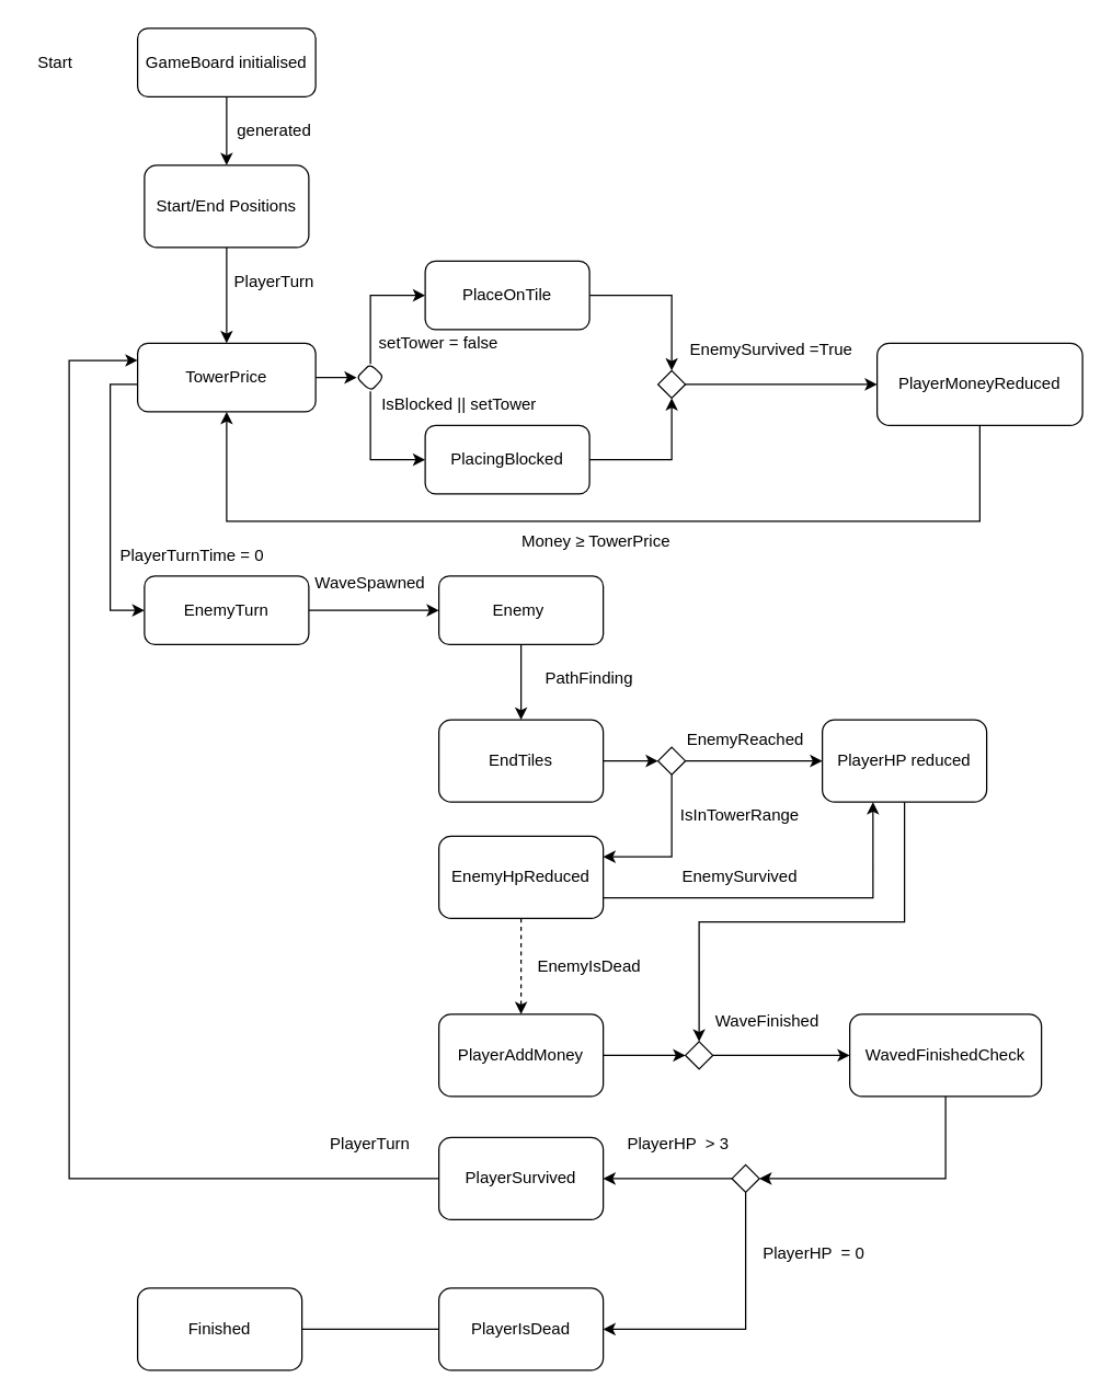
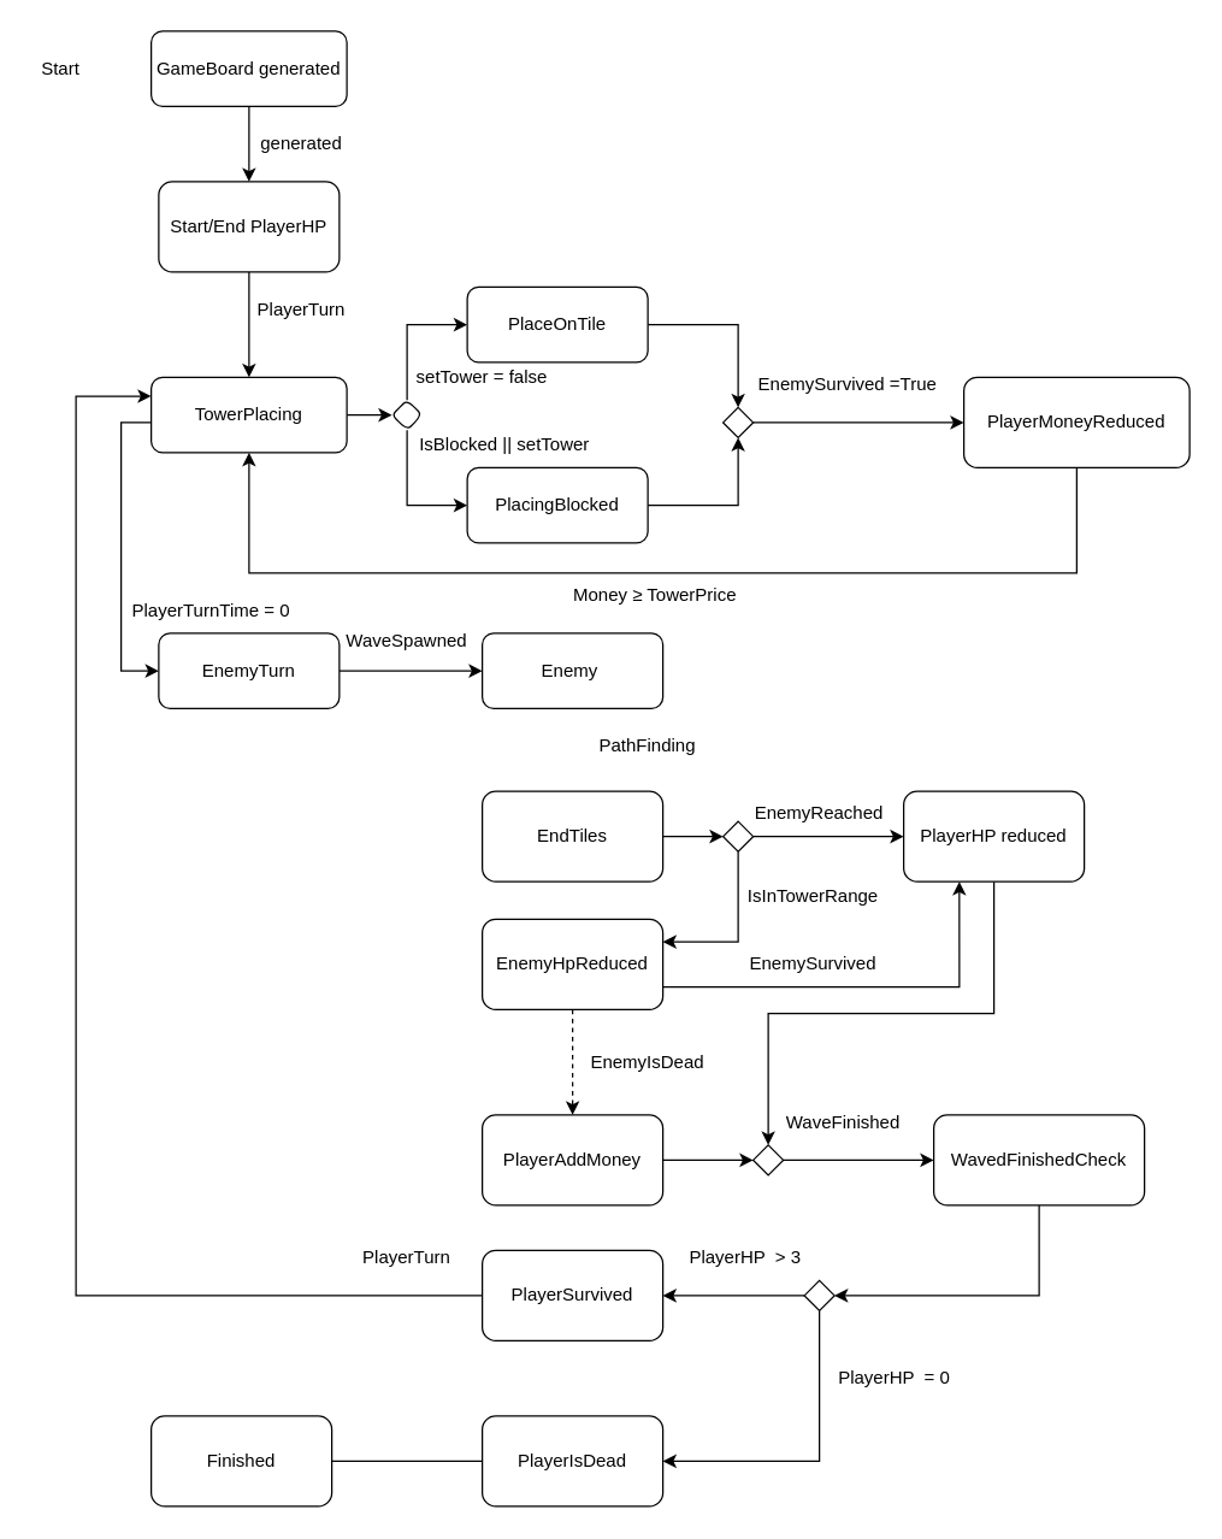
- <mxCell id="3" value="GameBoard initialised" style="rounded=1;whiteSpace=wrap;html=1;" vertex="1" parent="1"><mxGeometry x="100" y="20" width="130" height="50" as="geometry" /></mxCell>
+ <mxCell id="3" value="GameBoard generated" style="rounded=1;whiteSpace=wrap;html=1;" vertex="1" parent="1"><mxGeometry x="100" y="20" width="130" height="50" as="geometry" /></mxCell>
- <mxCell id="14" value="Start/End Positions" style="rounded=1;whiteSpace=wrap;html=1;" vertex="1" parent="1"><mxGeometry x="105" y="120" width="120" height="60" as="geometry" /></mxCell>
+ <mxCell id="14" value="Start/End PlayerHP" style="rounded=1;whiteSpace=wrap;html=1;" vertex="1" parent="1"><mxGeometry x="105" y="120" width="120" height="60" as="geometry" /></mxCell>
- <mxCell id="8" value="TowerPrice" style="rounded=1;whiteSpace=wrap;html=1;" vertex="1" parent="1"><mxGeometry x="100" y="250" width="130" height="50" as="geometry" /></mxCell>
+ <mxCell id="8" value="TowerPlacing" style="rounded=1;whiteSpace=wrap;html=1;" vertex="1" parent="1"><mxGeometry x="100" y="250" width="130" height="50" as="geometry" /></mxCell>
- <mxCell id="9" value="" style="edgeStyle=orthogonalEdgeStyle;rounded=0;orthogonalLoop=1;jettySize=auto;html=1;" edge="1" parent="1" source="10" target="12"><mxGeometry relative="1" as="geometry" /></mxCell>
